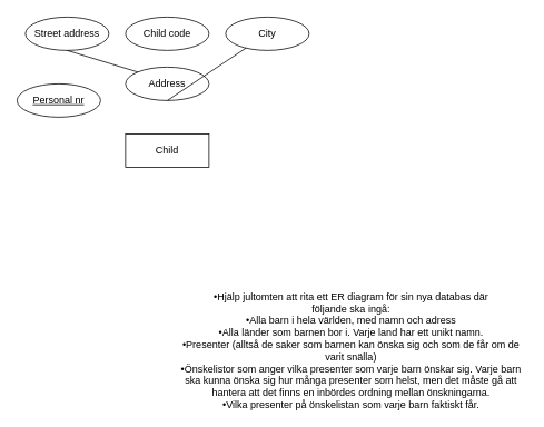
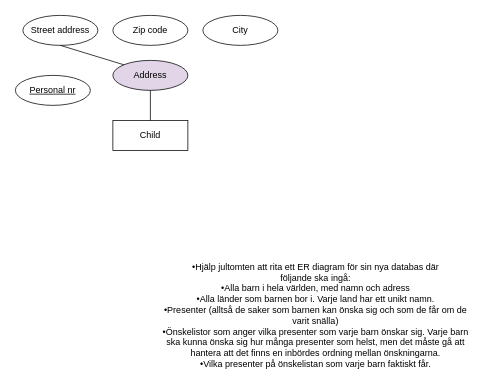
- <mxCell id="6" value="Child code" style="ellipse;whiteSpace=wrap;html=1;align=center;" vertex="1" parent="1"><mxGeometry x="150" y="20" width="100" height="40" as="geometry" /></mxCell>
+ <mxCell id="6" value="Zip code" style="ellipse;whiteSpace=wrap;html=1;align=center;" vertex="1" parent="1"><mxGeometry x="150" y="20" width="100" height="40" as="geometry" /></mxCell>
- <mxCell id="9" value="" style="endArrow=none;html=1;rounded=0;exitX=0.5;exitY=1;exitDx=0;exitDy=0;" edge="1" parent="1" source="4" target="7"><mxGeometry relative="1" as="geometry"><mxPoint x="350" y="270" as="sourcePoint" /><mxPoint x="510" y="270" as="targetPoint" /></mxGeometry></mxCell>
+ <mxCell id="9" value="" style="endArrow=none;html=1;rounded=0;exitX=0.5;exitY=1;exitDx=0;exitDy=0;" edge="1" parent="1" source="4" target="3"><mxGeometry relative="1" as="geometry"><mxPoint x="350" y="270" as="sourcePoint" /><mxPoint x="510" y="270" as="targetPoint" /></mxGeometry></mxCell>
- <mxCell id="4" value="Address" style="ellipse;whiteSpace=wrap;html=1;align=center;" vertex="1" parent="1"><mxGeometry x="150" y="80" width="100" height="40" as="geometry" /></mxCell>
+ <mxCell id="4" value="Address" style="ellipse;whiteSpace=wrap;html=1;align=center;fillColor=#e1d5e7;" vertex="1" parent="1"><mxGeometry x="150" y="80" width="100" height="40" as="geometry" /></mxCell>
